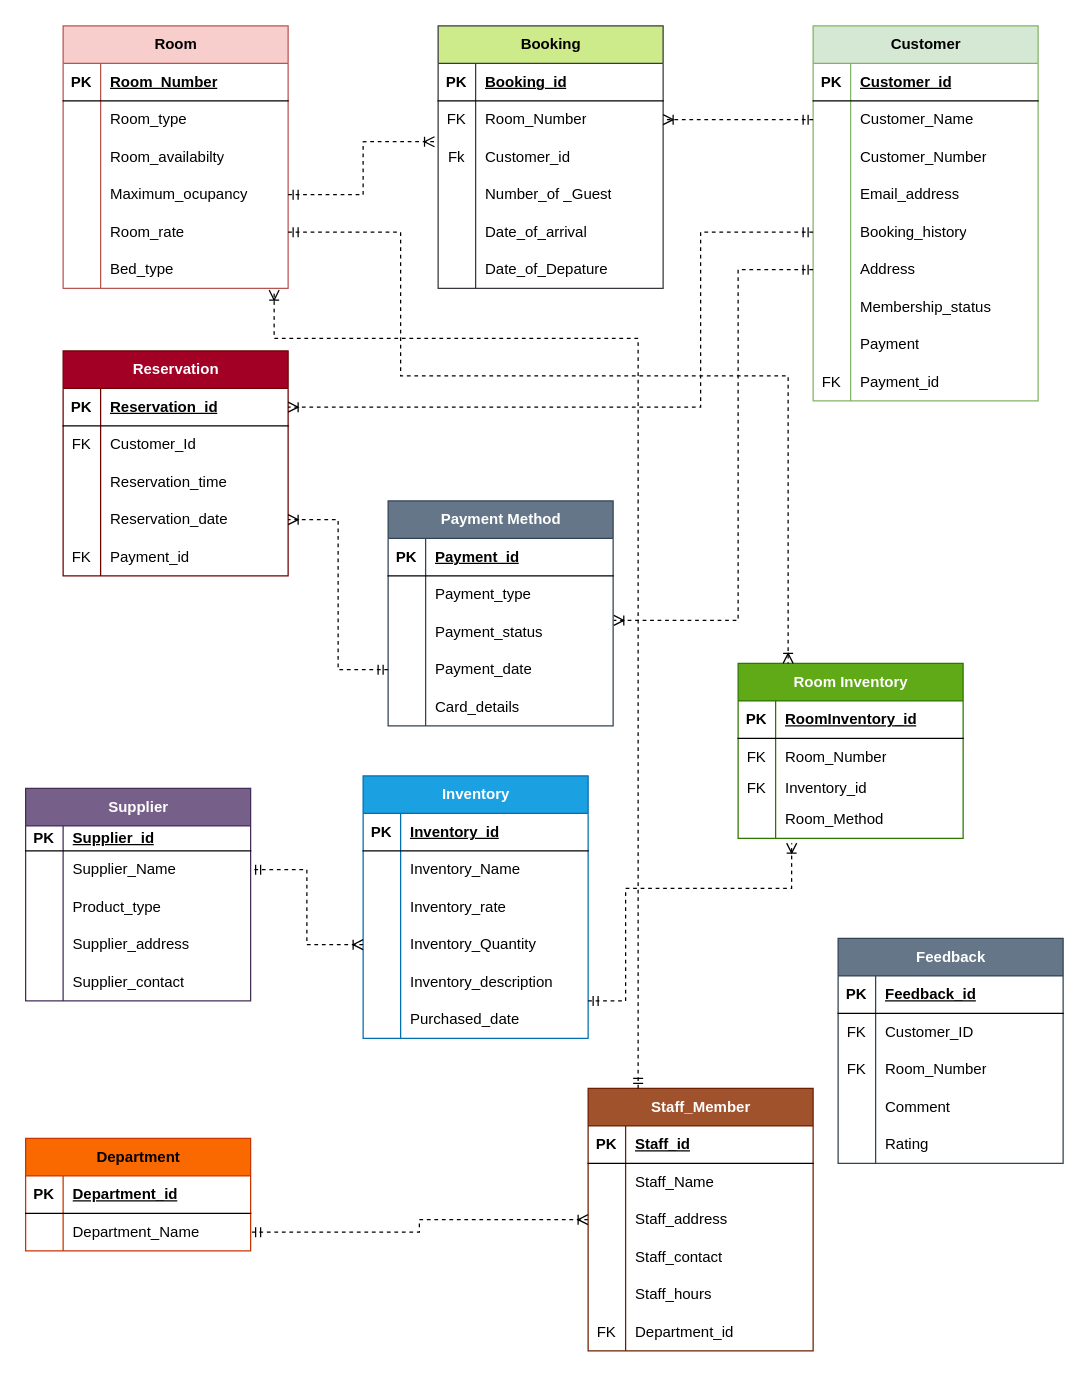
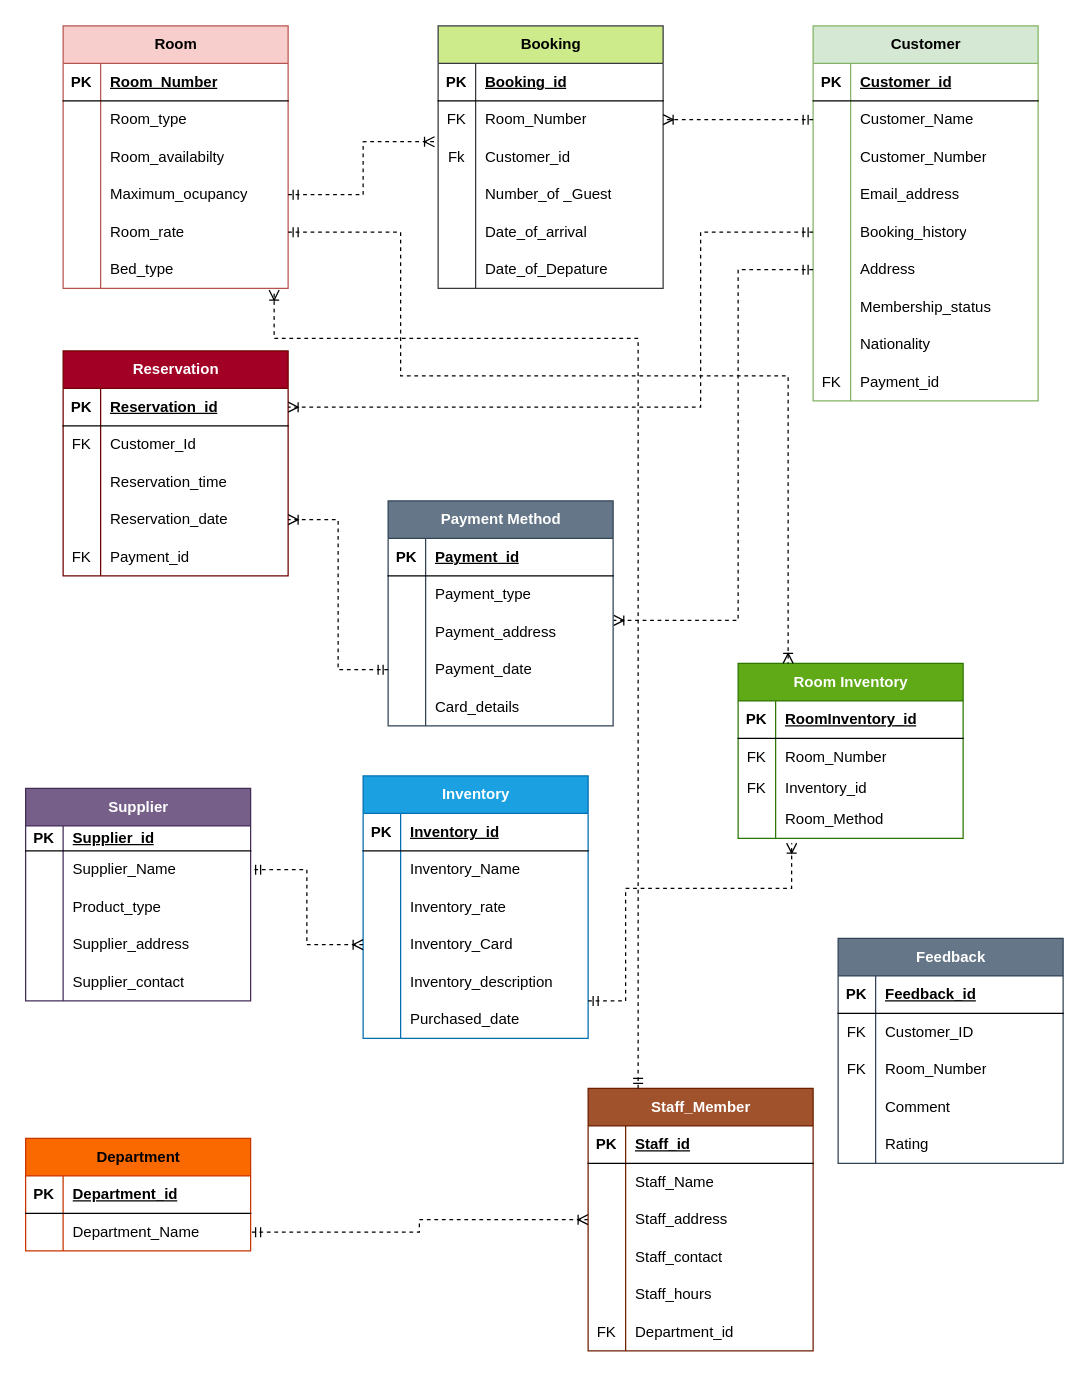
- <mxCell id="45" value="Payment" style="shape=partialRectangle;connectable=0;fillColor=none;top=0;left=0;bottom=0;right=0;align=left;spacingLeft=6;overflow=hidden;whiteSpace=wrap;html=1;" parent="43" vertex="1"><mxGeometry x="30" width="150" height="30" as="geometry"><mxRectangle width="150" height="30" as="alternateBounds" /></mxGeometry></mxCell>
+ <mxCell id="45" value="Nationality" style="shape=partialRectangle;connectable=0;fillColor=none;top=0;left=0;bottom=0;right=0;align=left;spacingLeft=6;overflow=hidden;whiteSpace=wrap;html=1;" parent="43" vertex="1"><mxGeometry x="30" width="150" height="30" as="geometry"><mxRectangle width="150" height="30" as="alternateBounds" /></mxGeometry></mxCell>
- <mxCell id="172" value="Payment_status" style="shape=partialRectangle;connectable=0;fillColor=none;top=0;left=0;bottom=0;right=0;align=left;spacingLeft=6;overflow=hidden;whiteSpace=wrap;html=1;" parent="170" vertex="1"><mxGeometry x="30" width="150" height="30" as="geometry"><mxRectangle width="150" height="30" as="alternateBounds" /></mxGeometry></mxCell>
+ <mxCell id="172" value="Payment_address" style="shape=partialRectangle;connectable=0;fillColor=none;top=0;left=0;bottom=0;right=0;align=left;spacingLeft=6;overflow=hidden;whiteSpace=wrap;html=1;" parent="170" vertex="1"><mxGeometry x="30" width="150" height="30" as="geometry"><mxRectangle width="150" height="30" as="alternateBounds" /></mxGeometry></mxCell>
- <mxCell id="104" value="Inventory_Quantity" style="shape=partialRectangle;connectable=0;fillColor=none;top=0;left=0;bottom=0;right=0;align=left;spacingLeft=6;overflow=hidden;whiteSpace=wrap;html=1;" parent="102" vertex="1"><mxGeometry x="30" width="150" height="30" as="geometry"><mxRectangle width="150" height="30" as="alternateBounds" /></mxGeometry></mxCell>
+ <mxCell id="104" value="Inventory_Card" style="shape=partialRectangle;connectable=0;fillColor=none;top=0;left=0;bottom=0;right=0;align=left;spacingLeft=6;overflow=hidden;whiteSpace=wrap;html=1;" parent="102" vertex="1"><mxGeometry x="30" width="150" height="30" as="geometry"><mxRectangle width="150" height="30" as="alternateBounds" /></mxGeometry></mxCell>
